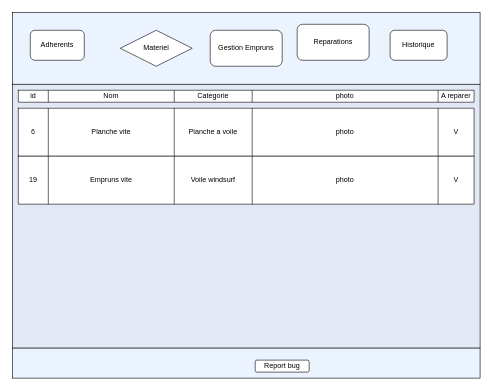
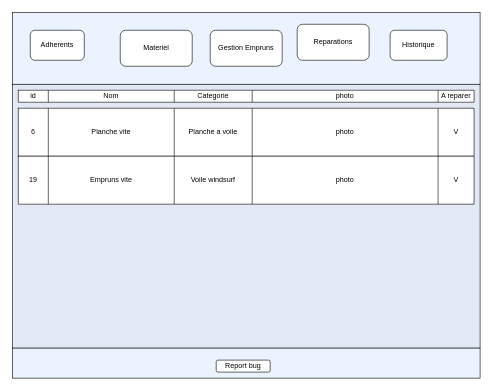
- <mxCell id="4" value="Materiel" style="rhombus;whiteSpace=wrap;html=1;" vertex="1" parent="1"><mxGeometry x="200" y="50" width="120" height="60" as="geometry" /></mxCell>
+ <mxCell id="4" value="Materiel" style="rounded=1;whiteSpace=wrap;html=1;" vertex="1" parent="1"><mxGeometry x="200" y="50" width="120" height="60" as="geometry" /></mxCell>
- <mxCell id="10" value="Report bug" style="rounded=1;whiteSpace=wrap;html=1;" vertex="1" parent="1"><mxGeometry x="425" y="600" width="90" height="20" as="geometry" /></mxCell>
+ <mxCell id="10" value="Report bug" style="rounded=1;whiteSpace=wrap;html=1;" vertex="1" parent="1"><mxGeometry x="360" y="600" width="90" height="20" as="geometry" /></mxCell>
